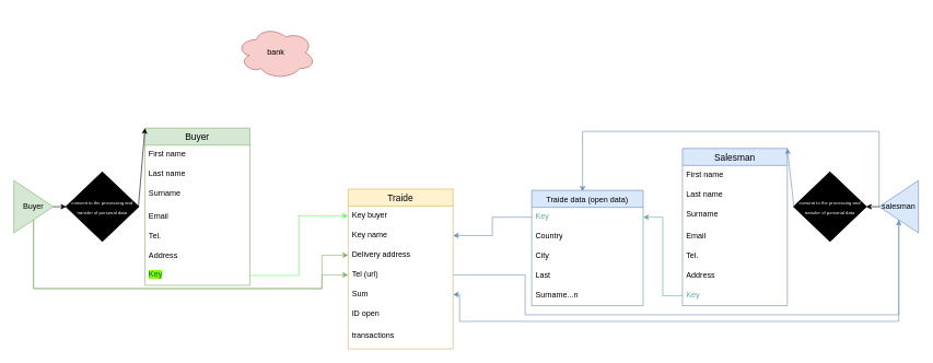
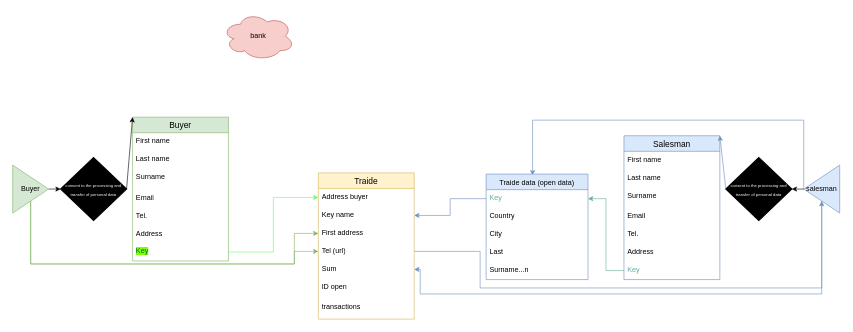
- <mxCell id="47" value="bank" style="ellipse;shape=cloud;whiteSpace=wrap;html=1;fillColor=#f8cecc;strokeColor=#b85450;" vertex="1" parent="1"><mxGeometry x="360" y="40" width="120" height="80" as="geometry" /></mxCell>
+ <mxCell id="47" value="bank" style="ellipse;shape=cloud;whiteSpace=wrap;html=1;fillColor=#f8cecc;strokeColor=#b85450;" vertex="1" parent="1"><mxGeometry x="370" y="20" width="120" height="80" as="geometry" /></mxCell>
- <mxCell id="37" value="Key buyer" style="text;strokeColor=none;fillColor=none;spacingLeft=4;spacingRight=4;overflow=hidden;rotatable=0;points=[[0,0.5],[1,0.5]];portConstraint=eastwest;fontSize=12;whiteSpace=wrap;html=1;" vertex="1" parent="36"><mxGeometry y="26" width="160" height="30" as="geometry" /></mxCell>
+ <mxCell id="37" value="Address buyer" style="text;strokeColor=none;fillColor=none;spacingLeft=4;spacingRight=4;overflow=hidden;rotatable=0;points=[[0,0.5],[1,0.5]];portConstraint=eastwest;fontSize=12;whiteSpace=wrap;html=1;" vertex="1" parent="36"><mxGeometry y="26" width="160" height="30" as="geometry" /></mxCell>
- <mxCell id="39" value="Delivery address" style="text;strokeColor=none;fillColor=none;spacingLeft=4;spacingRight=4;overflow=hidden;rotatable=0;points=[[0,0.5],[1,0.5]];portConstraint=eastwest;fontSize=12;whiteSpace=wrap;html=1;" vertex="1" parent="36"><mxGeometry y="86" width="160" height="30" as="geometry" /></mxCell>
+ <mxCell id="39" value="First address" style="text;strokeColor=none;fillColor=none;spacingLeft=4;spacingRight=4;overflow=hidden;rotatable=0;points=[[0,0.5],[1,0.5]];portConstraint=eastwest;fontSize=12;whiteSpace=wrap;html=1;" vertex="1" parent="36"><mxGeometry y="86" width="160" height="30" as="geometry" /></mxCell>
